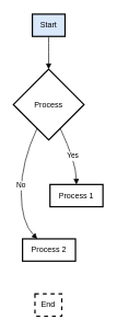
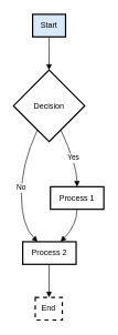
- <mxCell id="3" value="Process" style="rhombus;strokeWidth=2;whiteSpace=wrap;" vertex="1" parent="1"><mxGeometry y="104" width="108" height="108" as="geometry" x="20" /></mxCell>
+ <mxCell id="3" value="Decision" style="rhombus;strokeWidth=2;whiteSpace=wrap;" vertex="1" parent="1"><mxGeometry y="104" width="108" height="108" as="geometry" x="20" /></mxCell>
+ <mxCell id="10" value="" style="curved=1;startArrow=none;endArrow=block;exitX=0.498;exitY=0.982;entryX=0.703;entryY=0.011;" edge="1" parent="1" source="4" target="5"><mxGeometry relative="1" as="geometry"><Array as="points"><mxPoint x="116" y="338" /></Array></mxGeometry></mxCell>
+ <mxCell id="11" value="" style="curved=1;startArrow=none;endArrow=block;exitX=0.493;exitY=0.997;entryX=0.511;entryY=-0.003;" edge="1" parent="1" source="5" target="6"><mxGeometry relative="1" as="geometry"><Array as="points" /></mxGeometry></mxCell>
